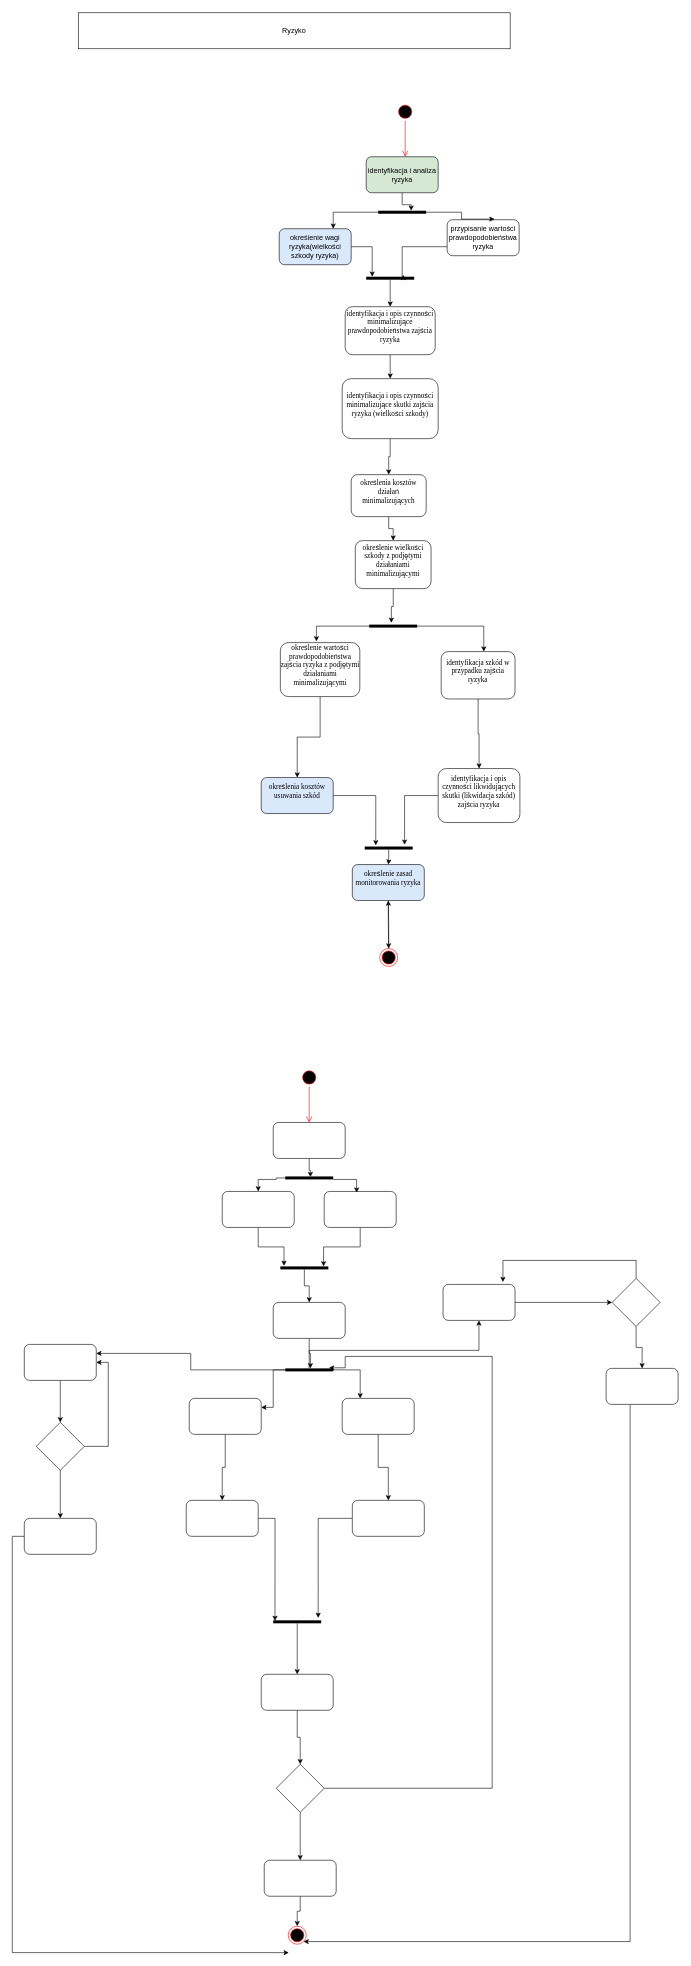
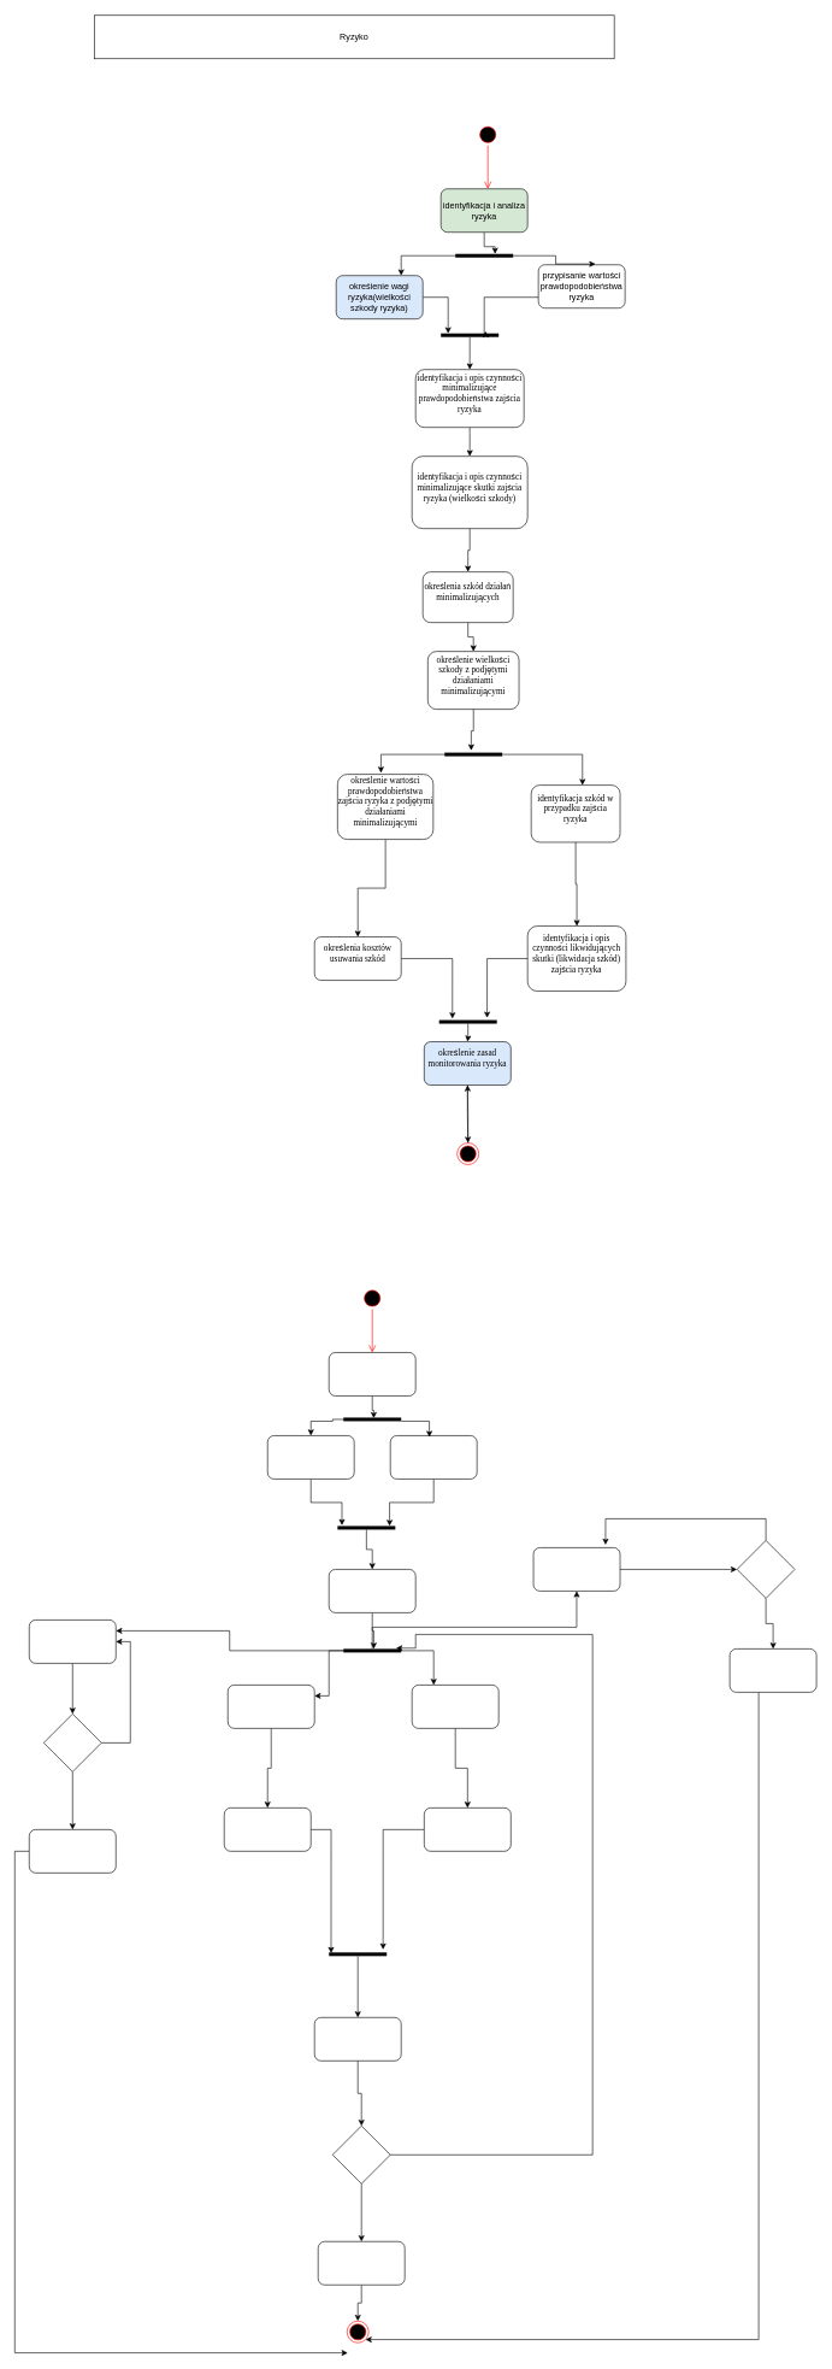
- <mxCell id="18" value="&#10;&lt;span dir=&quot;ltr&quot; role=&quot;presentation&quot; style=&quot;left: 107.2px; top: 957.4px; font-size: 12px; font-family: serif; transform: scaleX(0.996);&quot;&gt;okre&lt;/span&gt;&lt;span dir=&quot;ltr&quot; role=&quot;presentation&quot; style=&quot;left: 139.8px; top: 957.242px; font-size: 12px; font-family: sans-serif;&quot;&gt;ś&lt;/span&gt;&lt;span dir=&quot;ltr&quot; role=&quot;presentation&quot; style=&quot;left: 147px; top: 957.4px; font-size: 12px; font-family: serif; transform: scaleX(0.997);&quot;&gt;lenia kosztów działa&lt;/span&gt;&lt;span dir=&quot;ltr&quot; role=&quot;presentation&quot; style=&quot;left: 296.8px; top: 957.242px; font-size: 12px; font-family: sans-serif;&quot;&gt;ń&lt;/span&gt;&lt;span dir=&quot;ltr&quot; role=&quot;presentation&quot; style=&quot;left: 306px; top: 957.4px; font-size: 12px; font-family: serif; transform: scaleX(0.993);&quot;&gt; minimalizuj&lt;/span&gt;&lt;span dir=&quot;ltr&quot; role=&quot;presentation&quot; style=&quot;left: 399.2px; top: 957.242px; font-size: 12px; font-family: sans-serif;&quot;&gt;ą&lt;/span&gt;&lt;span dir=&quot;ltr&quot; role=&quot;presentation&quot; style=&quot;left: 407.2px; top: 957.4px; font-size: 12px; font-family: serif; transform: scaleX(0.997);&quot;&gt;cych&lt;/span&gt;&#10;&#10;" style="rounded=1;whiteSpace=wrap;html=1;fontSize=12;" vertex="1" parent="1"><mxGeometry x="585" y="790" width="125" height="70" as="geometry" /></mxCell>
+ <mxCell id="18" value="&#10;&lt;span dir=&quot;ltr&quot; role=&quot;presentation&quot; style=&quot;left: 107.2px; top: 957.4px; font-size: 12px; font-family: serif; transform: scaleX(0.996);&quot;&gt;okre&lt;/span&gt;&lt;span dir=&quot;ltr&quot; role=&quot;presentation&quot; style=&quot;left: 139.8px; top: 957.242px; font-size: 12px; font-family: sans-serif;&quot;&gt;ś&lt;/span&gt;&lt;span dir=&quot;ltr&quot; role=&quot;presentation&quot; style=&quot;left: 147px; top: 957.4px; font-size: 12px; font-family: serif; transform: scaleX(0.997);&quot;&gt;lenia szkód działa&lt;/span&gt;&lt;span dir=&quot;ltr&quot; role=&quot;presentation&quot; style=&quot;left: 296.8px; top: 957.242px; font-size: 12px; font-family: sans-serif;&quot;&gt;ń&lt;/span&gt;&lt;span dir=&quot;ltr&quot; role=&quot;presentation&quot; style=&quot;left: 306px; top: 957.4px; font-size: 12px; font-family: serif; transform: scaleX(0.993);&quot;&gt; minimalizuj&lt;/span&gt;&lt;span dir=&quot;ltr&quot; role=&quot;presentation&quot; style=&quot;left: 399.2px; top: 957.242px; font-size: 12px; font-family: sans-serif;&quot;&gt;ą&lt;/span&gt;&lt;span dir=&quot;ltr&quot; role=&quot;presentation&quot; style=&quot;left: 407.2px; top: 957.4px; font-size: 12px; font-family: serif; transform: scaleX(0.997);&quot;&gt;cych&lt;/span&gt;&#10;&#10;" style="rounded=1;whiteSpace=wrap;html=1;fontSize=12;" vertex="1" parent="1"><mxGeometry x="585" y="790" width="125" height="70" as="geometry" /></mxCell>
- <mxCell id="28" value="&#10;&lt;span dir=&quot;ltr&quot; role=&quot;presentation&quot; style=&quot;left: 107.2px; top: 1115.6px; font-size: 12px; font-family: serif; transform: scaleX(0.996);&quot;&gt;okre&lt;/span&gt;&lt;span dir=&quot;ltr&quot; role=&quot;presentation&quot; style=&quot;left: 139.8px; top: 1115.44px; font-size: 12px; font-family: sans-serif;&quot;&gt;ś&lt;/span&gt;&lt;span dir=&quot;ltr&quot; role=&quot;presentation&quot; style=&quot;left: 147px; top: 1115.6px; font-size: 12px; font-family: serif; transform: scaleX(0.996);&quot;&gt;lenia kosztów usuwania szkód&lt;/span&gt;&#10;&#10;" style="rounded=1;whiteSpace=wrap;html=1;fontSize=12;fillColor=#dae8fc;" vertex="1" parent="1"><mxGeometry x="435" y="1295" width="120" height="60" as="geometry" /></mxCell>
+ <mxCell id="28" value="&#10;&lt;span dir=&quot;ltr&quot; role=&quot;presentation&quot; style=&quot;left: 107.2px; top: 1115.6px; font-size: 12px; font-family: serif; transform: scaleX(0.996);&quot;&gt;okre&lt;/span&gt;&lt;span dir=&quot;ltr&quot; role=&quot;presentation&quot; style=&quot;left: 139.8px; top: 1115.44px; font-size: 12px; font-family: sans-serif;&quot;&gt;ś&lt;/span&gt;&lt;span dir=&quot;ltr&quot; role=&quot;presentation&quot; style=&quot;left: 147px; top: 1115.6px; font-size: 12px; font-family: serif; transform: scaleX(0.996);&quot;&gt;lenia kosztów usuwania szkód&lt;/span&gt;&#10;&#10;" style="rounded=1;whiteSpace=wrap;html=1;fontSize=12;" vertex="1" parent="1"><mxGeometry x="435" y="1295" width="120" height="60" as="geometry" /></mxCell>
